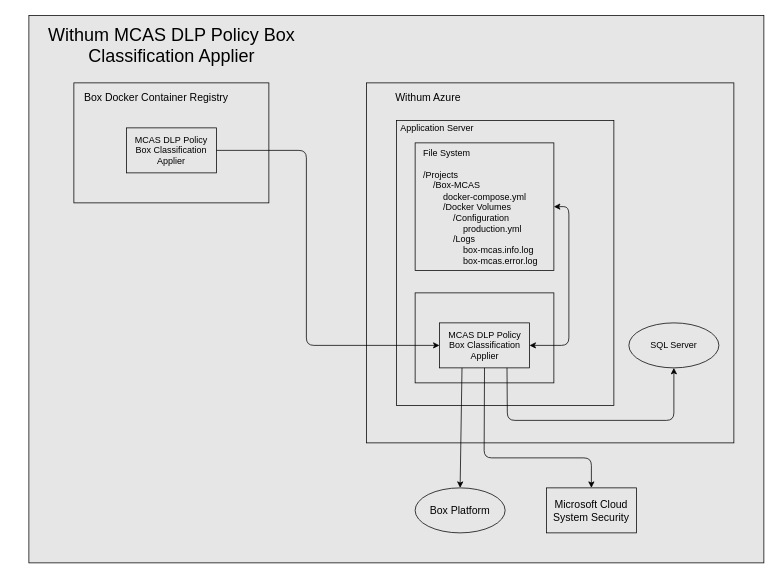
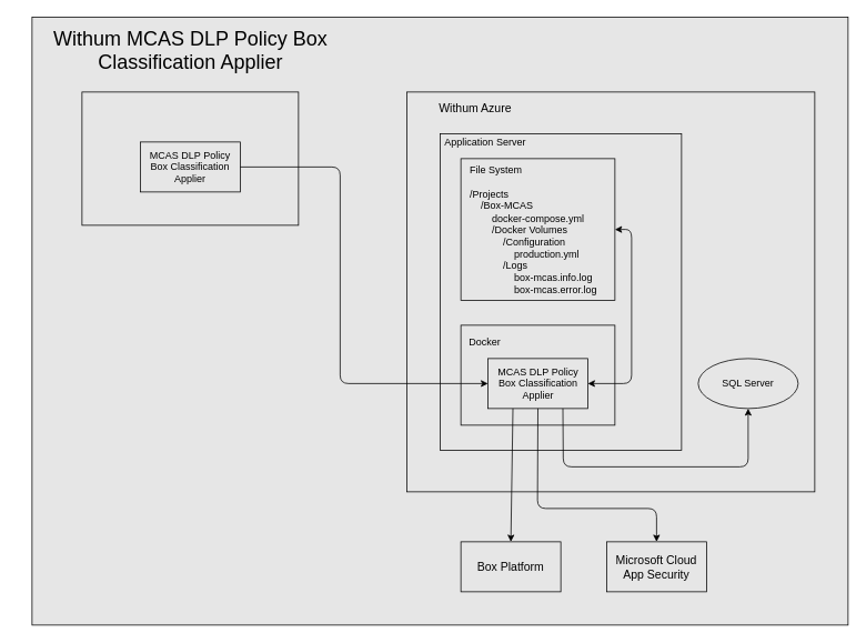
- <mxCell id="5" value="&lt;font style=&quot;font-size: 14px&quot;&gt;Box Docker Container Registry&lt;/font&gt;" style="text;html=1;strokeColor=none;fillColor=none;align=center;verticalAlign=middle;whiteSpace=wrap;rounded=0;" parent="1" vertex="1"><mxGeometry x="98" y="120" width="220" height="20" as="geometry" /></mxCell>
+ <mxCell id="14" value="Docker" style="text;html=1;strokeColor=none;fillColor=none;align=center;verticalAlign=middle;whiteSpace=wrap;rounded=0;" parent="1" vertex="1"><mxGeometry x="562" y="400" width="40" height="20" as="geometry" /></mxCell>
- <mxCell id="18" value="&lt;font style=&quot;font-size: 14px&quot;&gt;Box Platform&lt;/font&gt;" style="ellipse;whiteSpace=wrap;html=1;fillColor=#E6E6E6;" parent="1" vertex="1"><mxGeometry x="553" y="650" width="120" height="60" as="geometry" /></mxCell>
+ <mxCell id="18" value="&lt;font style=&quot;font-size: 14px&quot;&gt;Box Platform&lt;/font&gt;" style="rounded=0;whiteSpace=wrap;html=1;fillColor=#E6E6E6;" parent="1" vertex="1"><mxGeometry x="553" y="650" width="120" height="60" as="geometry" /></mxCell>
- <mxCell id="19" value="&lt;font style=&quot;font-size: 14px&quot;&gt;Microsoft Cloud System Security&lt;/font&gt;" style="rounded=0;whiteSpace=wrap;html=1;fillColor=#E6E6E6;" parent="1" vertex="1"><mxGeometry x="728" y="650" width="120" height="60" as="geometry" /></mxCell>
+ <mxCell id="19" value="&lt;font style=&quot;font-size: 14px&quot;&gt;Microsoft Cloud App Security&lt;/font&gt;" style="rounded=0;whiteSpace=wrap;html=1;fillColor=#E6E6E6;" parent="1" vertex="1"><mxGeometry x="728" y="650" width="120" height="60" as="geometry" /></mxCell>
